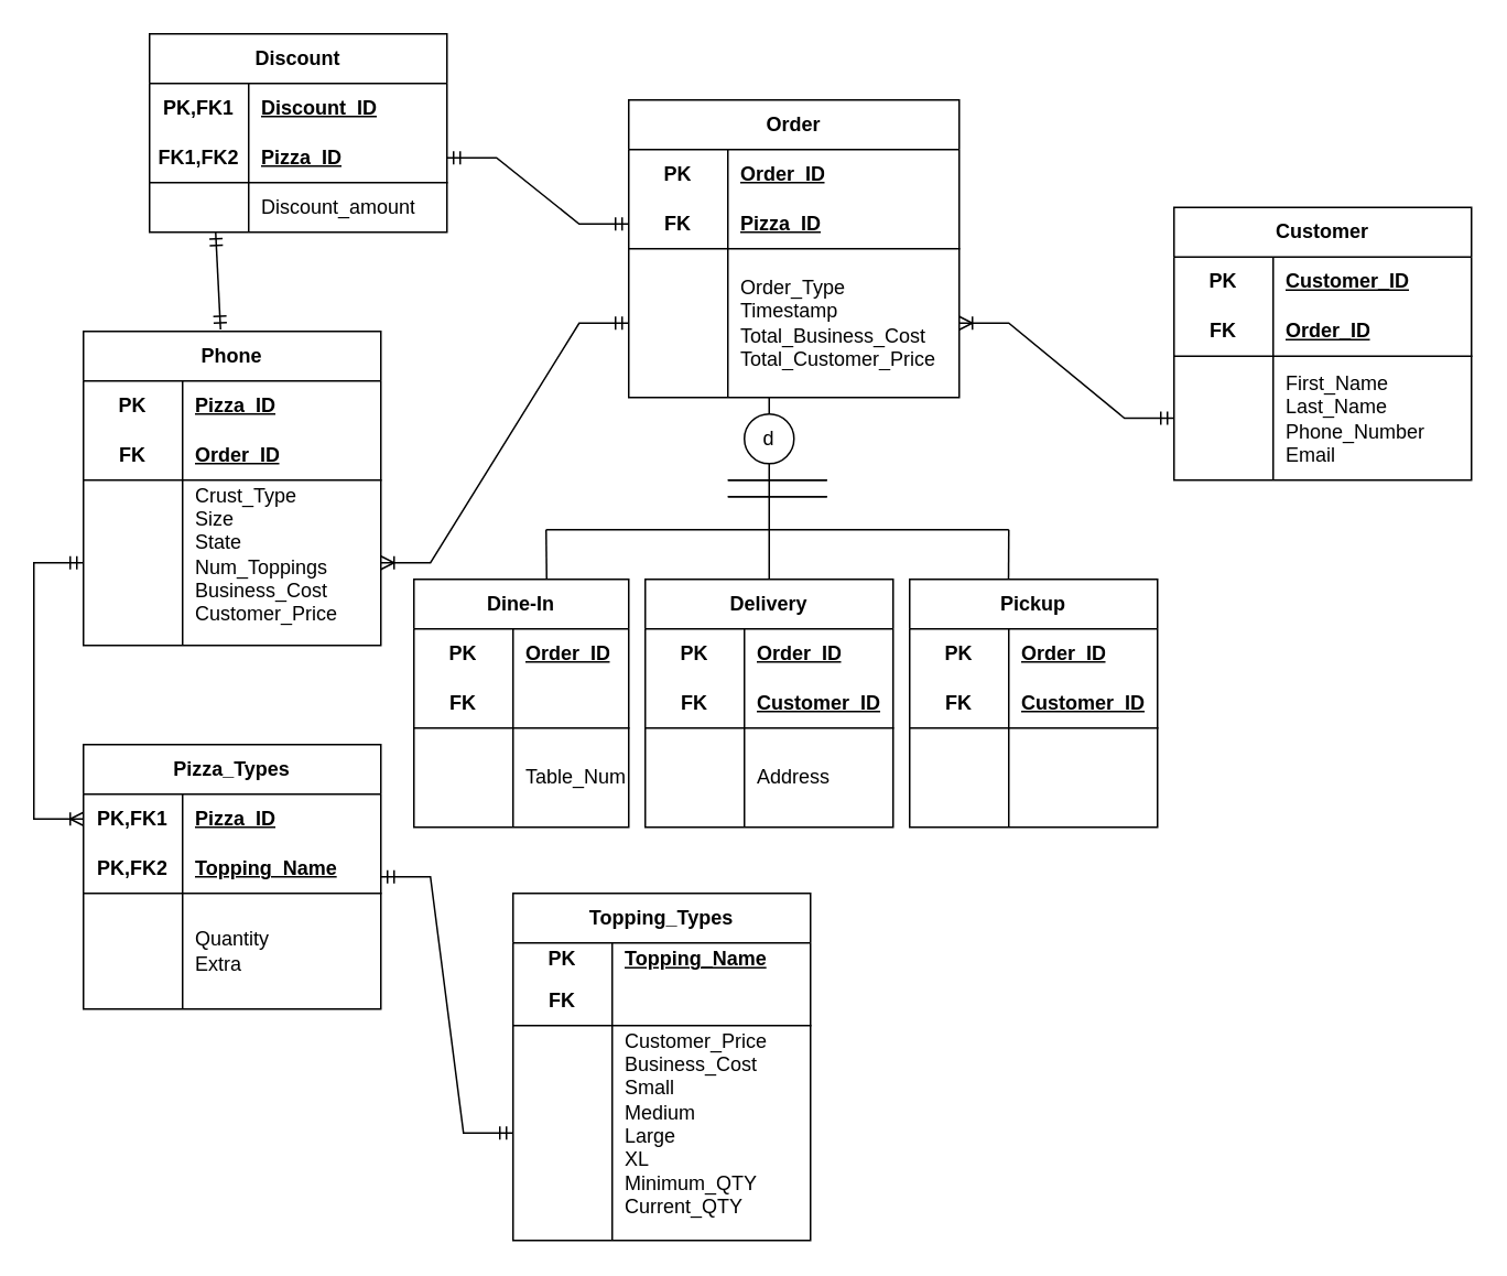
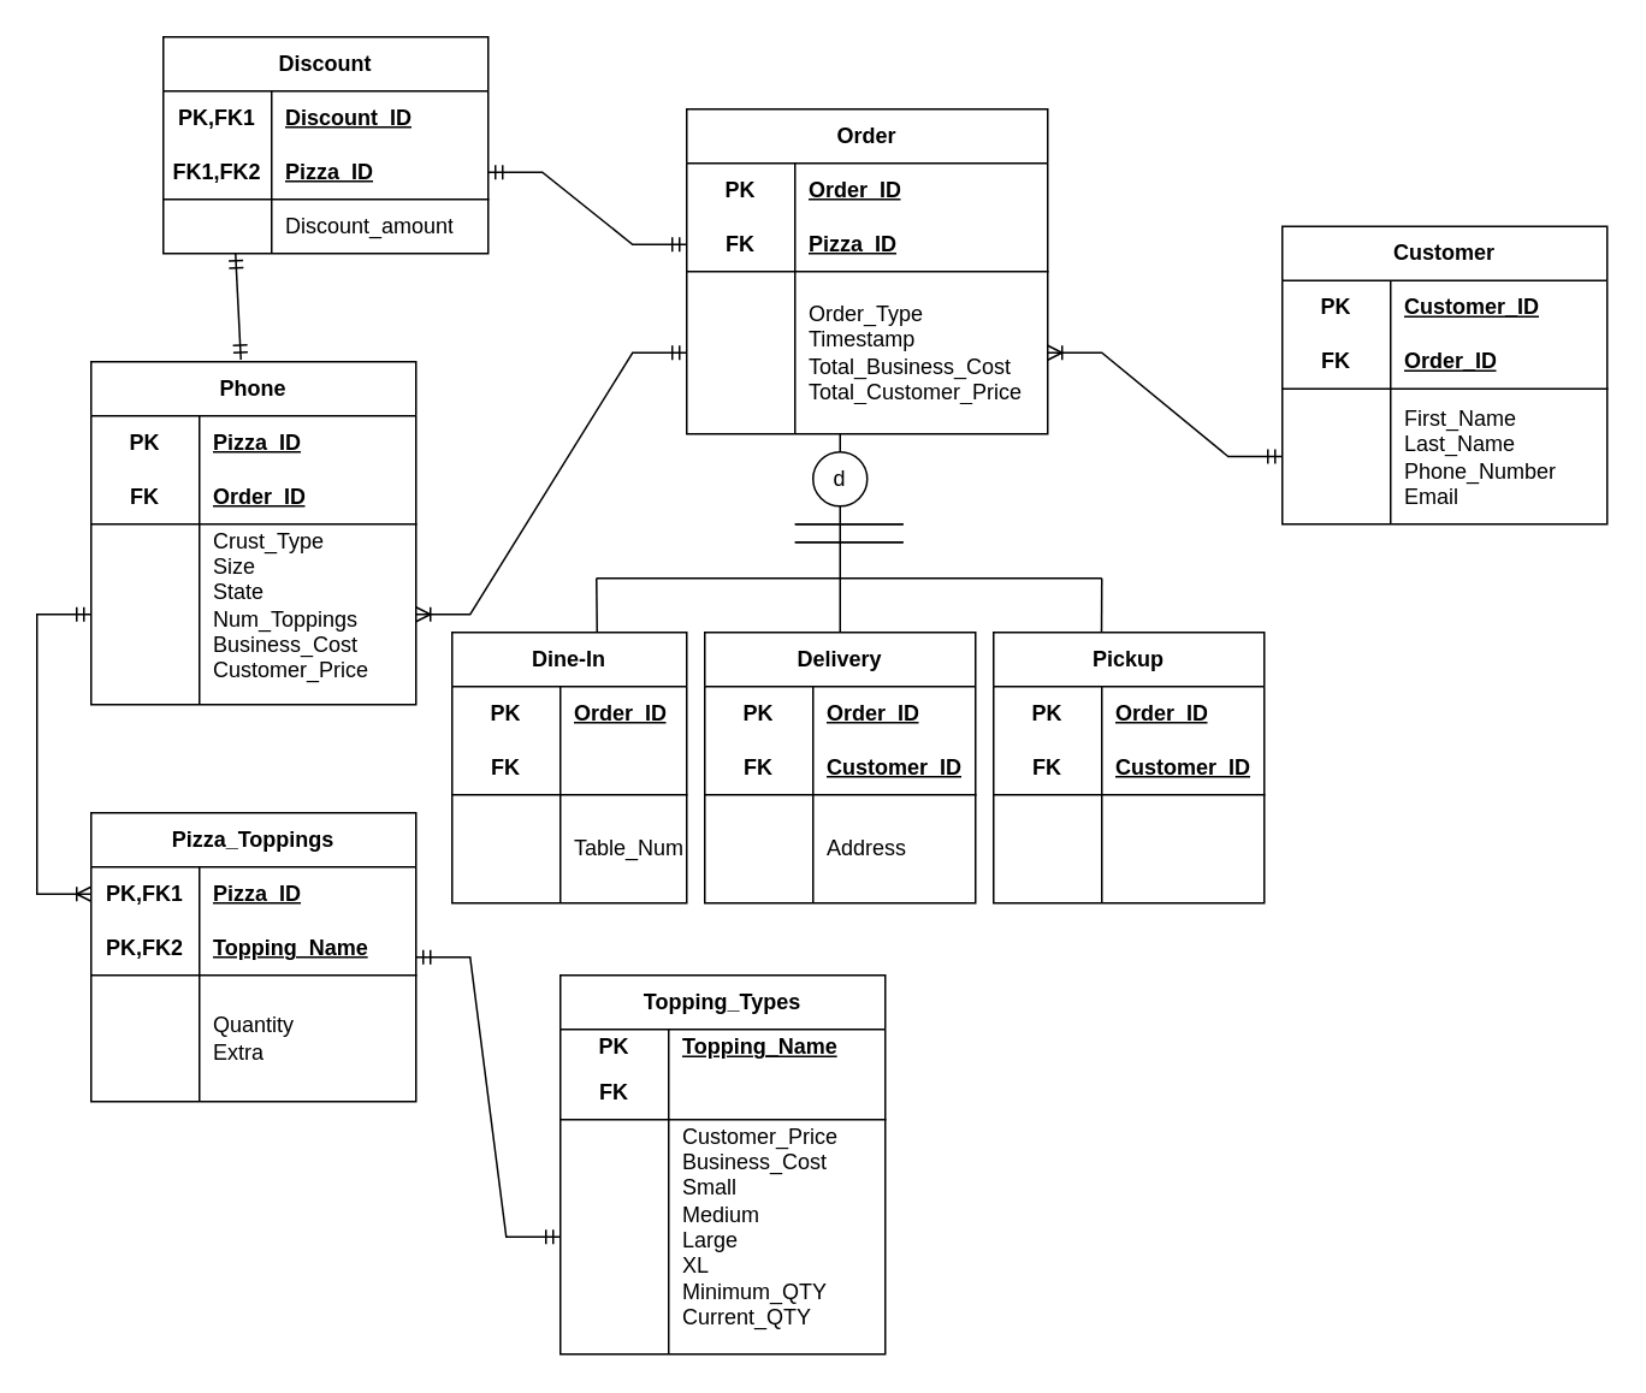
- <mxCell id="42" value="Pizza_Types" style="shape=table;startSize=30;container=1;collapsible=1;childLayout=tableLayout;fixedRows=1;rowLines=0;fontStyle=1;align=center;resizeLast=1;html=1;whiteSpace=wrap;" parent="1" vertex="1"><mxGeometry x="50" y="450" width="180" height="160" as="geometry" /></mxCell>
+ <mxCell id="42" value="Pizza_Toppings" style="shape=table;startSize=30;container=1;collapsible=1;childLayout=tableLayout;fixedRows=1;rowLines=0;fontStyle=1;align=center;resizeLast=1;html=1;whiteSpace=wrap;" parent="1" vertex="1"><mxGeometry x="50" y="450" width="180" height="160" as="geometry" /></mxCell>
